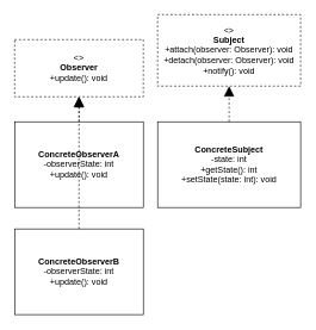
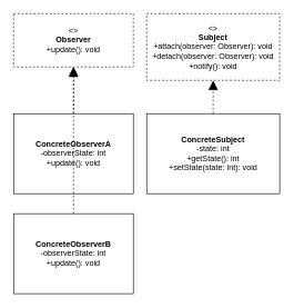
- <mxCell id="2" value="&lt;&lt;interface&gt;&gt;&amp;#10;&lt;b&gt;Observer&lt;/b&gt;&amp;#10;+update(): void" style="rounded=0;whiteSpace=wrap;html=1;strokeColor=#000000;dashed=1;" parent="1" vertex="1"><mxGeometry x="20" y="55" width="180" height="80" as="geometry" /></mxCell>
+ <mxCell id="2" value="&lt;&lt;interface&gt;&gt;&amp;#10;&lt;b&gt;Observer&lt;/b&gt;&amp;#10;+update(): void" style="rounded=0;whiteSpace=wrap;html=1;strokeColor=#000000;dashed=1;" parent="1" vertex="1"><mxGeometry x="20" y="20" width="180" height="80" as="geometry" /></mxCell>
